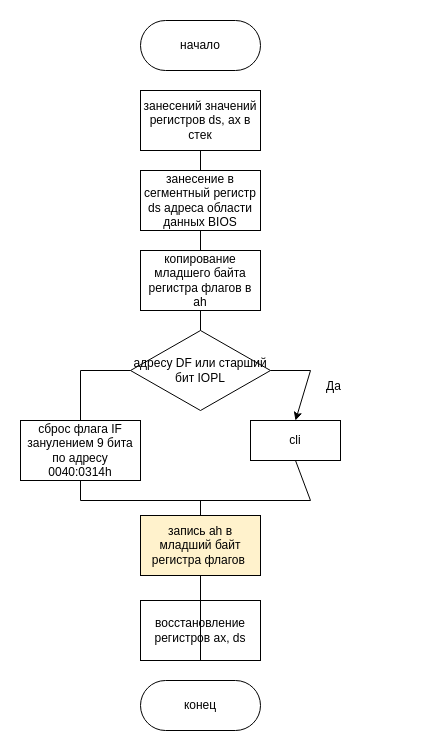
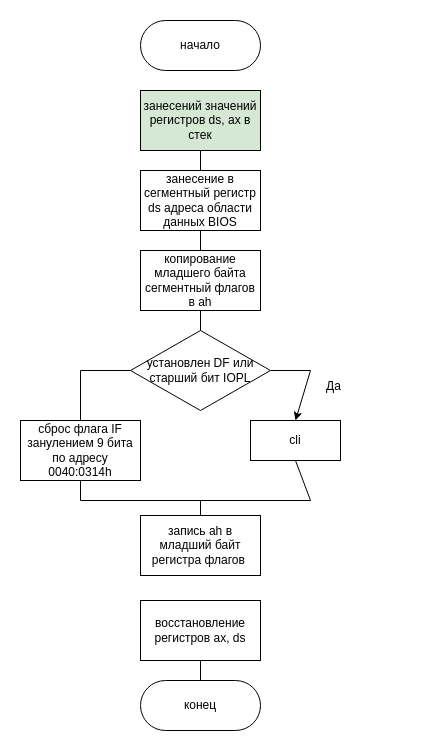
- <mxCell id="3" value="занесений значений регистров ds, ax в стек" style="rounded=0;whiteSpace=wrap;html=1;" parent="1" vertex="1"><mxGeometry x="140" y="90" width="120" height="60" as="geometry" /></mxCell>
+ <mxCell id="3" value="занесений значений регистров ds, ax в стек" style="rounded=0;whiteSpace=wrap;html=1;fillColor=#d5e8d4;" parent="1" vertex="1"><mxGeometry x="140" y="90" width="120" height="60" as="geometry" /></mxCell>
- <mxCell id="5" value="копирование младшего байта регистра флагов в ah" style="rounded=0;whiteSpace=wrap;html=1;" parent="1" vertex="1"><mxGeometry x="140" y="250" width="120" height="60" as="geometry" /></mxCell>
+ <mxCell id="5" value="копирование младшего байта сегментный флагов в ah" style="rounded=0;whiteSpace=wrap;html=1;" parent="1" vertex="1"><mxGeometry x="140" y="250" width="120" height="60" as="geometry" /></mxCell>
- <mxCell id="6" value="адресу DF или старший бит IOPL" style="rhombus;whiteSpace=wrap;html=1;" parent="1" vertex="1"><mxGeometry x="130" y="330" width="140" height="80" as="geometry" /></mxCell>
+ <mxCell id="6" value="установлен DF или старший бит IOPL" style="rhombus;whiteSpace=wrap;html=1;" parent="1" vertex="1"><mxGeometry x="130" y="330" width="140" height="80" as="geometry" /></mxCell>
- <mxCell id="12" value="запись ah в младший байт регистра флагов&amp;nbsp;" style="rounded=0;whiteSpace=wrap;html=1;fillColor=#fff2cc;" parent="1" vertex="1"><mxGeometry x="140" y="515" width="120" height="60" as="geometry" /></mxCell>
+ <mxCell id="12" value="запись ah в младший байт регистра флагов&amp;nbsp;" style="rounded=0;whiteSpace=wrap;html=1;" parent="1" vertex="1"><mxGeometry x="140" y="515" width="120" height="60" as="geometry" /></mxCell>
- <mxCell id="24" value="" style="endArrow=none;html=1;rounded=0;exitX=0.5;exitY=1;exitDx=0;exitDy=0;" parent="1" source="22" target="12" edge="1"><mxGeometry width="50" height="50" relative="1" as="geometry"><mxPoint x="200" y="530" as="sourcePoint" /><mxPoint x="250" y="480" as="targetPoint" /></mxGeometry></mxCell>
+ <mxCell id="24" value="" style="endArrow=none;html=1;rounded=0;exitX=0.5;exitY=1;exitDx=0;exitDy=0;entryX=0.5;entryY=0;entryDx=0;entryDy=0;" parent="1" source="22" target="23" edge="1"><mxGeometry width="50" height="50" relative="1" as="geometry"><mxPoint x="200" y="530" as="sourcePoint" /><mxPoint x="250" y="480" as="targetPoint" /></mxGeometry></mxCell>
